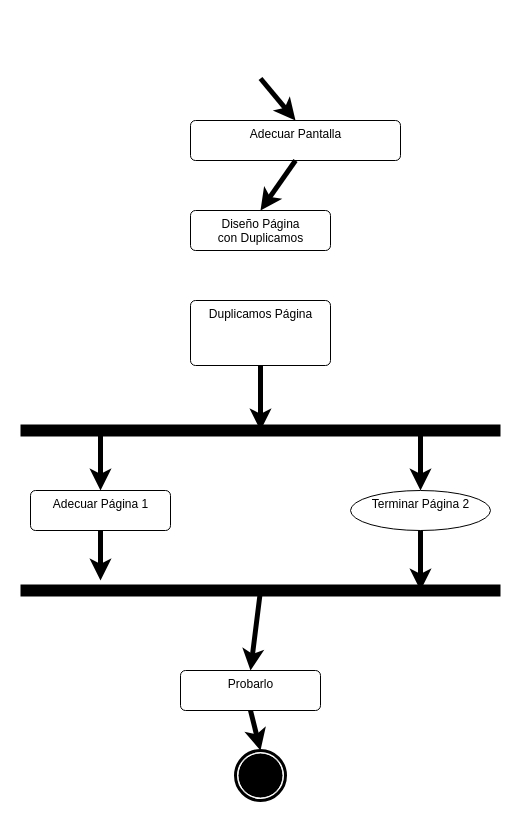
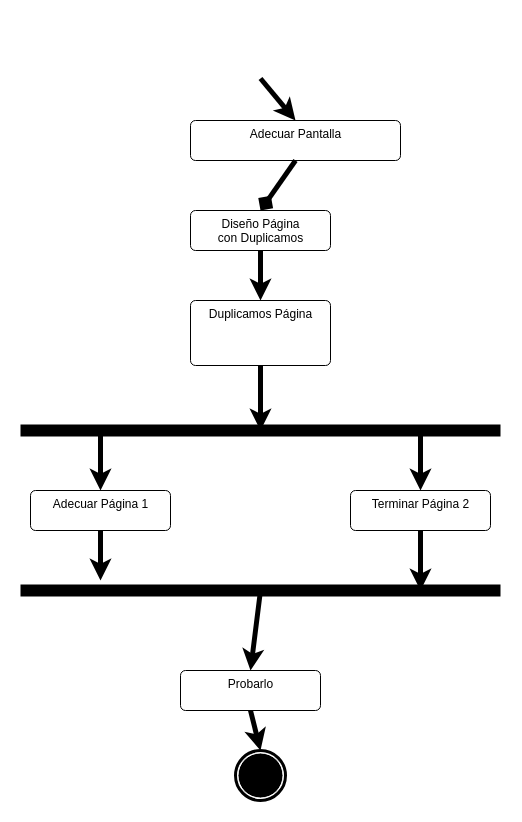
- <mxCell id="13" style="edgeStyle=none;rounded=0;orthogonalLoop=1;jettySize=auto;html=1;exitX=0.5;exitY=1;exitDx=0;exitDy=0;entryX=0.5;entryY=0;entryDx=0;entryDy=0;endArrow=classic;endFill=1;strokeWidth=5;" edge="1" parent="1" source="2" target="5"><mxGeometry relative="1" as="geometry"><mxPoint x="294" y="98" as="sourcePoint" /><mxPoint x="294" y="140" as="targetPoint" /></mxGeometry></mxCell>
+ <mxCell id="13" style="edgeStyle=none;rounded=0;orthogonalLoop=1;jettySize=auto;html=1;exitX=0.5;exitY=1;exitDx=0;exitDy=0;entryX=0.5;entryY=0;entryDx=0;entryDy=0;endArrow=diamond;endFill=1;strokeWidth=5;" edge="1" parent="1" source="2" target="5"><mxGeometry relative="1" as="geometry"><mxPoint x="294" y="98" as="sourcePoint" /><mxPoint x="294" y="140" as="targetPoint" /></mxGeometry></mxCell>
+ <mxCell id="12" style="edgeStyle=none;rounded=0;orthogonalLoop=1;jettySize=auto;html=1;exitX=0.5;exitY=1;exitDx=0;exitDy=0;entryX=0.5;entryY=0;entryDx=0;entryDy=0;endArrow=classic;endFill=1;strokeWidth=5;" edge="1" parent="1" source="5" target="7"><mxGeometry relative="1" as="geometry"><mxPoint x="260" y="250" as="sourcePoint" /><mxPoint x="260" y="292" as="targetPoint" /></mxGeometry></mxCell>
- <mxCell id="8" value="Terminar Página 2" style="ellipse;html=1;align=center;verticalAlign=top;absoluteArcSize=1;arcSize=10;dashed=0;" vertex="1" parent="1"><mxGeometry x="350" y="490" width="140" height="40" as="geometry" /></mxCell>
+ <mxCell id="8" value="Terminar Página 2" style="html=1;align=center;verticalAlign=top;rounded=1;absoluteArcSize=1;arcSize=10;dashed=0;" vertex="1" parent="1"><mxGeometry x="350" y="490" width="140" height="40" as="geometry" /></mxCell>
